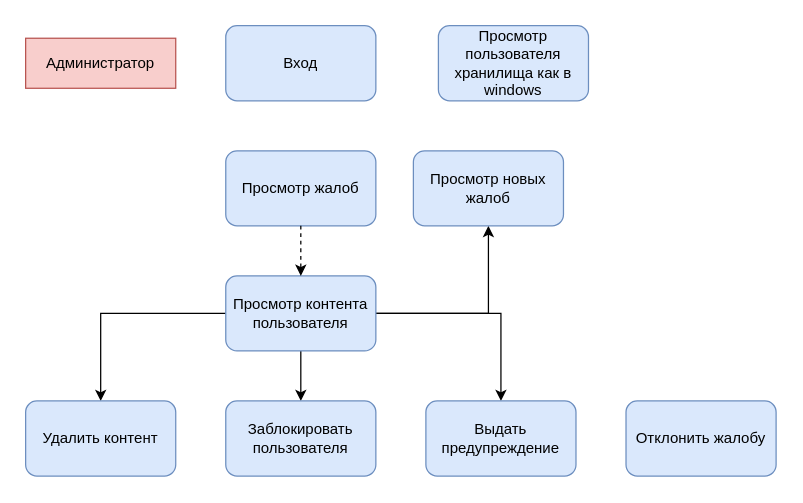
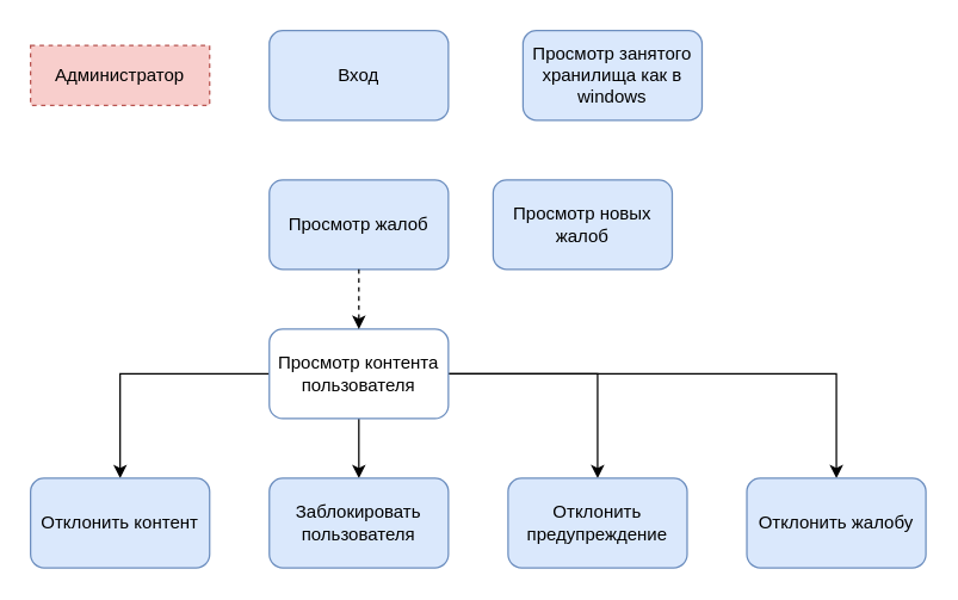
- <mxCell id="2" value="Администратор" style="rounded=0;whiteSpace=wrap;html=1;fillColor=#f8cecc;strokeColor=#b85450;" parent="1" vertex="1"><mxGeometry x="20" y="30" width="120" height="40" as="geometry" /></mxCell>
+ <mxCell id="2" value="Администратор" style="rounded=0;whiteSpace=wrap;html=1;fillColor=#f8cecc;strokeColor=#b85450;dashed=1;" parent="1" vertex="1"><mxGeometry x="20" y="30" width="120" height="40" as="geometry" /></mxCell>
- <mxCell id="16" value="Просмотр пользователя хранилища как в windows" style="rounded=1;whiteSpace=wrap;html=1;fillColor=#dae8fc;strokeColor=#6c8ebf;" vertex="1" parent="1"><mxGeometry x="350" y="20" width="120" height="60" as="geometry" /></mxCell>
+ <mxCell id="16" value="Просмотр занятого хранилища как в windows" style="rounded=1;whiteSpace=wrap;html=1;fillColor=#dae8fc;strokeColor=#6c8ebf;" vertex="1" parent="1"><mxGeometry x="350" y="20" width="120" height="60" as="geometry" /></mxCell>
- <mxCell id="7" style="edgeStyle=orthogonalEdgeStyle;rounded=0;orthogonalLoop=1;jettySize=auto;html=1;" parent="1" source="8" target="15" edge="1"><mxGeometry relative="1" as="geometry" /></mxCell>
+ <mxCell id="7" style="edgeStyle=orthogonalEdgeStyle;rounded=0;orthogonalLoop=1;jettySize=auto;html=1;" parent="1" source="8" target="12" edge="1"><mxGeometry relative="1" as="geometry" /></mxCell>
- <mxCell id="8" value="Просмотр контента пользователя" style="rounded=1;whiteSpace=wrap;html=1;fillColor=#dae8fc;strokeColor=#6c8ebf;" parent="1" vertex="1"><mxGeometry x="180" y="220" width="120" height="60" as="geometry" /></mxCell>
+ <mxCell id="8" value="Просмотр контента пользователя" style="rounded=1;whiteSpace=wrap;html=1;fillColor=#ffffff;strokeColor=#6c8ebf;" parent="1" vertex="1"><mxGeometry x="180" y="220" width="120" height="60" as="geometry" /></mxCell>
- <mxCell id="11" value="Удалить контент" style="rounded=1;whiteSpace=wrap;html=1;fillColor=#dae8fc;strokeColor=#6c8ebf;" parent="1" vertex="1"><mxGeometry x="20" y="320" width="120" height="60" as="geometry" /></mxCell>
+ <mxCell id="11" value="Отклонить контент" style="rounded=1;whiteSpace=wrap;html=1;fillColor=#dae8fc;strokeColor=#6c8ebf;" parent="1" vertex="1"><mxGeometry x="20" y="320" width="120" height="60" as="geometry" /></mxCell>
- <mxCell id="10" value="Выдать предупреждение" style="rounded=1;whiteSpace=wrap;html=1;fillColor=#dae8fc;strokeColor=#6c8ebf;" parent="1" vertex="1"><mxGeometry x="340" y="320" width="120" height="60" as="geometry" /></mxCell>
+ <mxCell id="10" value="Отклонить предупреждение" style="rounded=1;whiteSpace=wrap;html=1;fillColor=#dae8fc;strokeColor=#6c8ebf;" parent="1" vertex="1"><mxGeometry x="340" y="320" width="120" height="60" as="geometry" /></mxCell>
